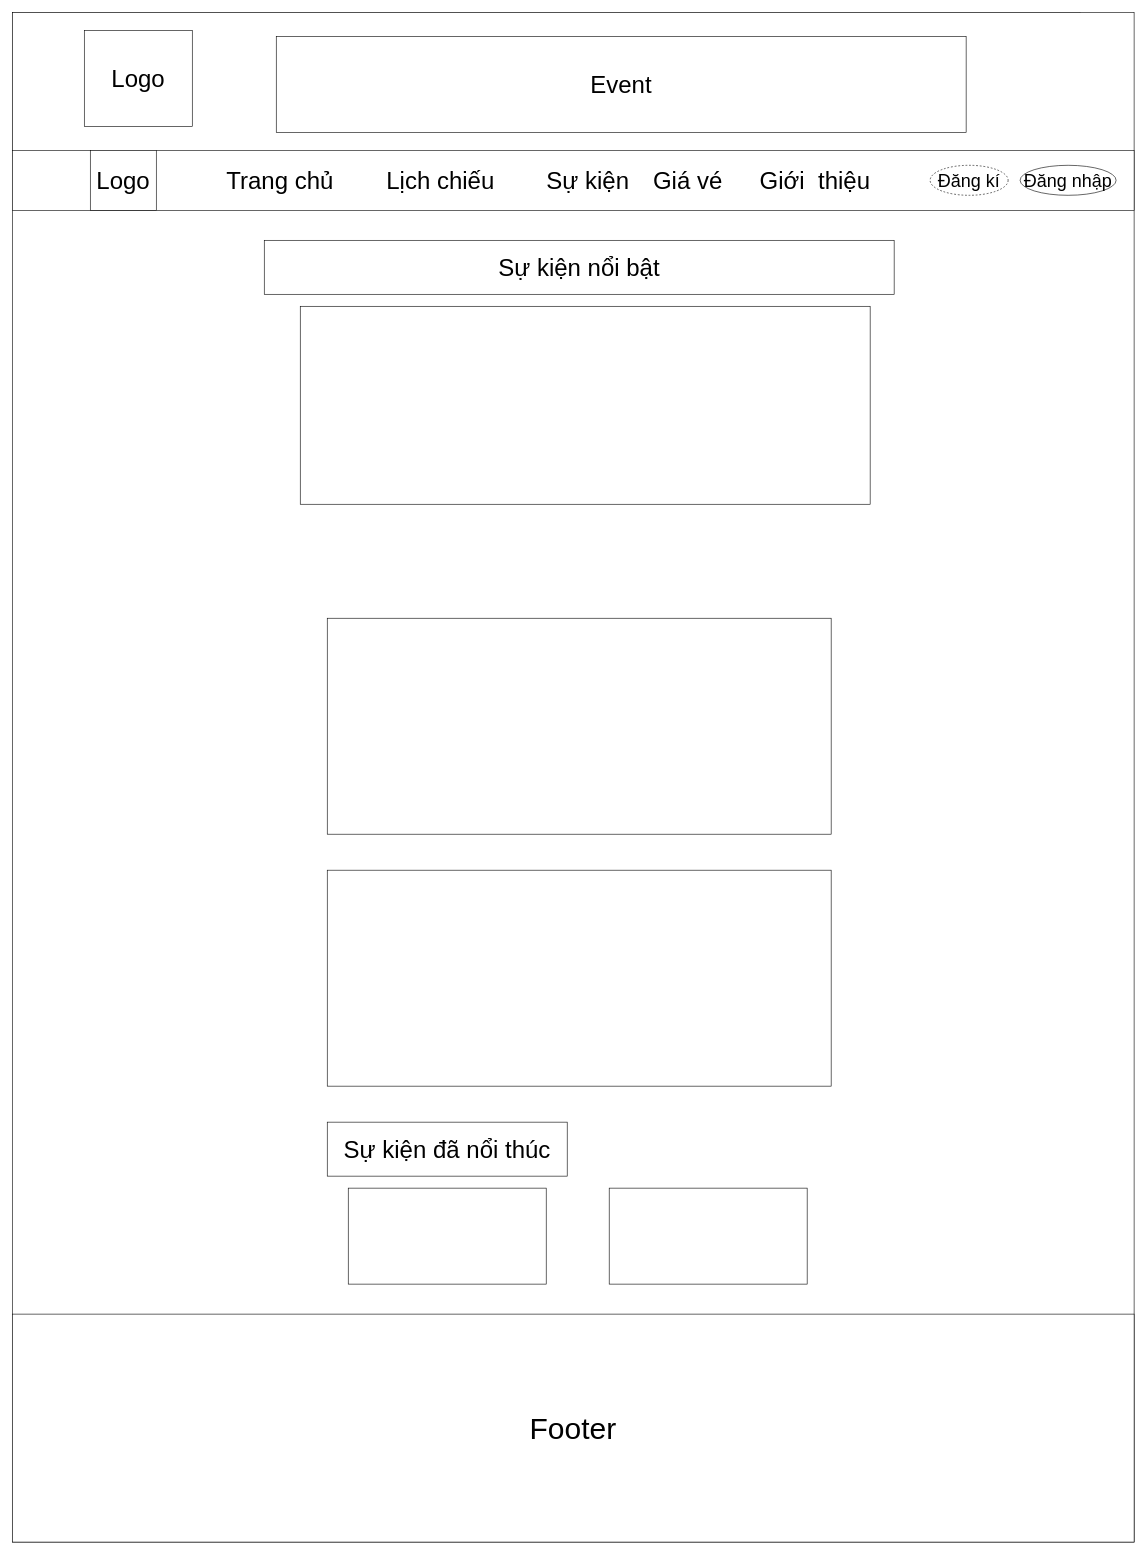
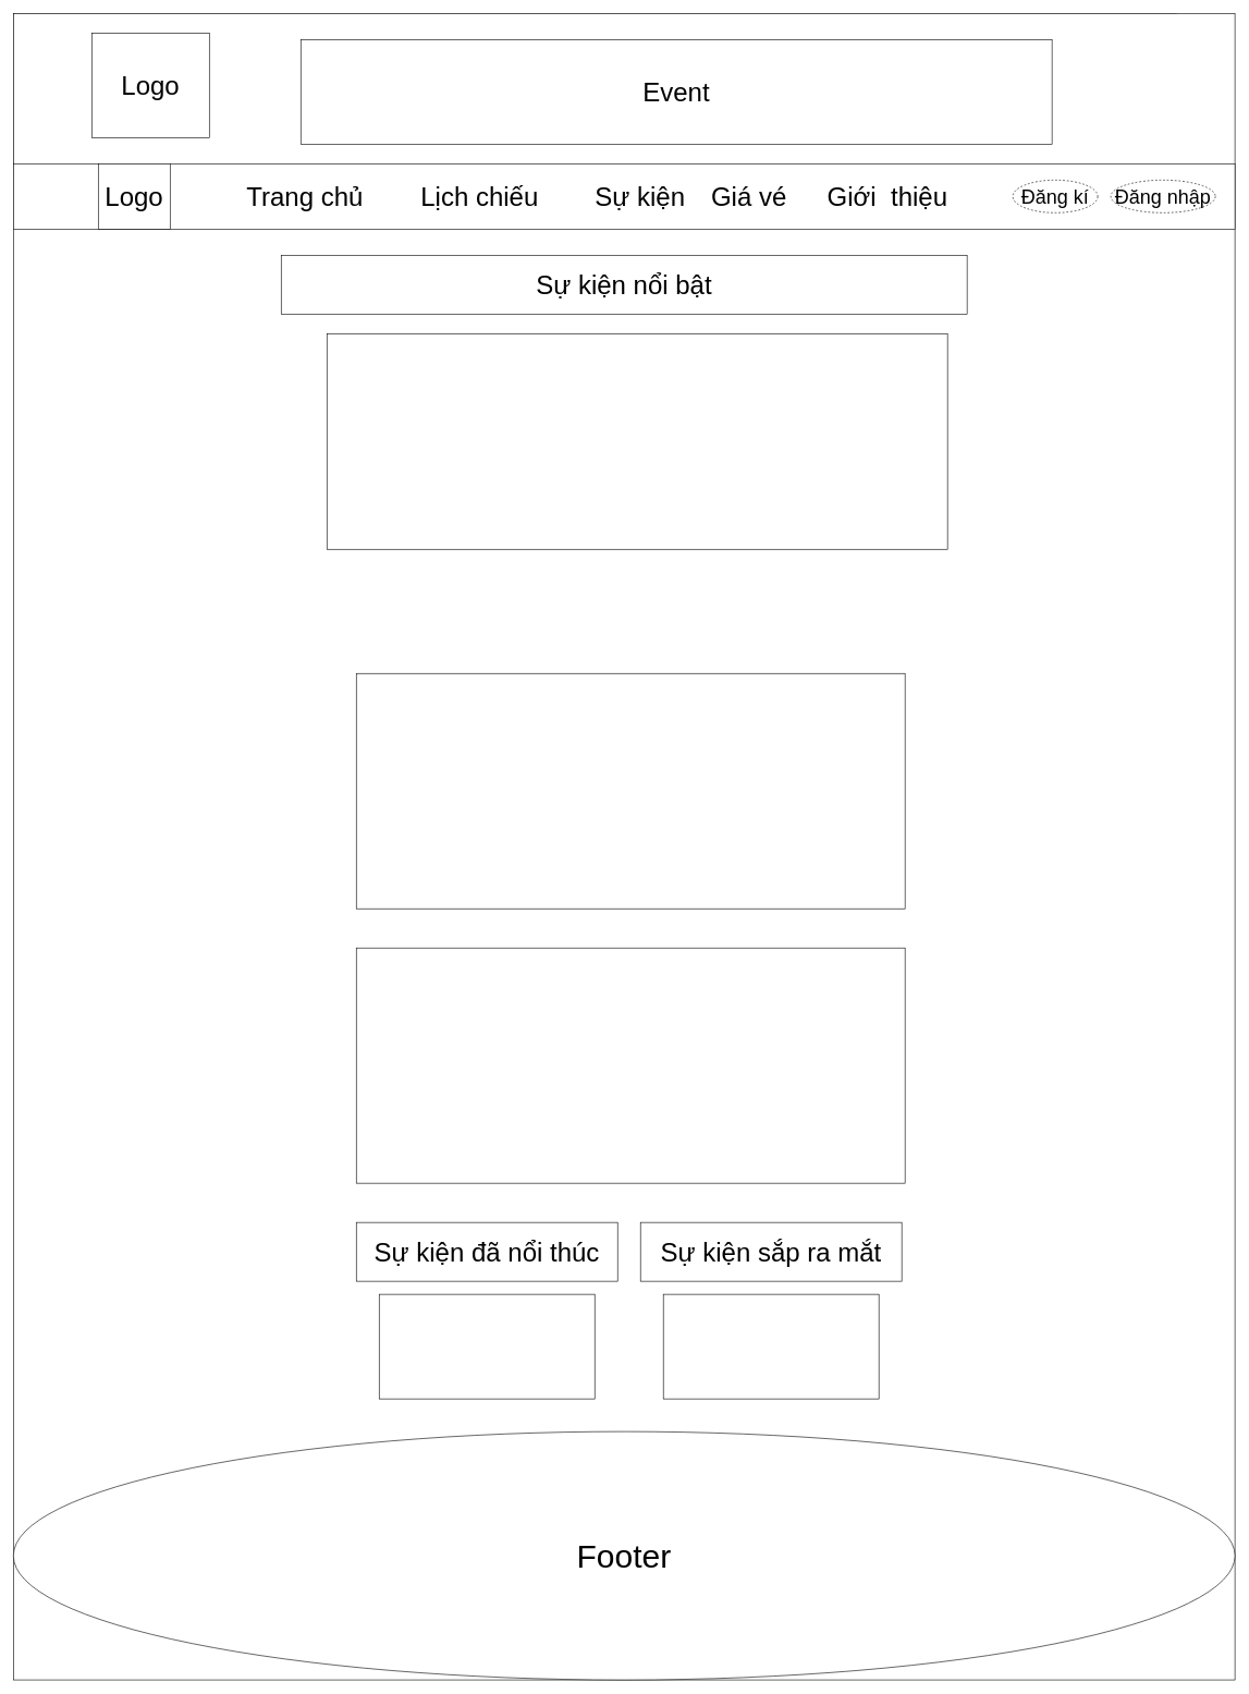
- <mxCell id="9" value="&lt;font style=&quot;font-size: 30px;&quot;&gt;Đăng nhập&lt;/font&gt;" style="ellipse;whiteSpace=wrap;html=1;" vertex="1" parent="1"><mxGeometry x="1700" y="275" width="160" height="50" as="geometry" /></mxCell>
+ <mxCell id="9" value="&lt;font style=&quot;font-size: 30px;&quot;&gt;Đăng nhập&lt;/font&gt;" style="ellipse;whiteSpace=wrap;html=1;dashed=1;" vertex="1" parent="1"><mxGeometry x="1700" y="275" width="160" height="50" as="geometry" /></mxCell>
- <mxCell id="10" value="&lt;font style=&quot;font-size: 40px;&quot;&gt;Sự kiện nổi bật&lt;/font&gt;" style="rounded=0;whiteSpace=wrap;html=1;" vertex="1" parent="1"><mxGeometry x="440" y="400" width="1050" height="90" as="geometry" /></mxCell>
+ <mxCell id="10" value="&lt;font style=&quot;font-size: 40px;&quot;&gt;Sự kiện nổi bật&lt;/font&gt;" style="rounded=0;whiteSpace=wrap;html=1;" vertex="1" parent="1"><mxGeometry x="430" y="390" width="1050" height="90" as="geometry" /></mxCell>
+ <mxCell id="15" value="&lt;span style=&quot;font-size: 40px;&quot;&gt;Sự kiện sắp ra mắt&lt;/span&gt;" style="rounded=0;whiteSpace=wrap;html=1;" vertex="1" parent="1"><mxGeometry x="980" y="1870" width="400" height="90" as="geometry" /></mxCell>
- <mxCell id="18" value="&lt;font style=&quot;font-size: 50px;&quot;&gt;Footer&lt;/font&gt;" style="rounded=0;whiteSpace=wrap;html=1;" vertex="1" parent="1"><mxGeometry x="20" y="2190" width="1870" height="380" as="geometry" /></mxCell>
+ <mxCell id="18" value="&lt;font style=&quot;font-size: 50px;&quot;&gt;Footer&lt;/font&gt;" style="ellipse;whiteSpace=wrap;html=1;" vertex="1" parent="1"><mxGeometry x="20" y="2190" width="1870" height="380" as="geometry" /></mxCell>
